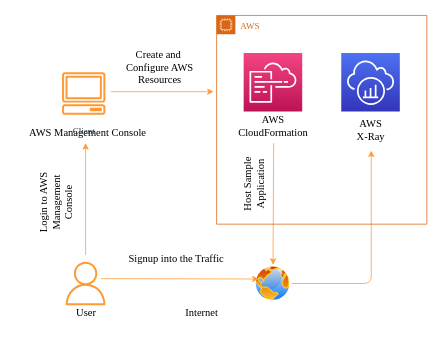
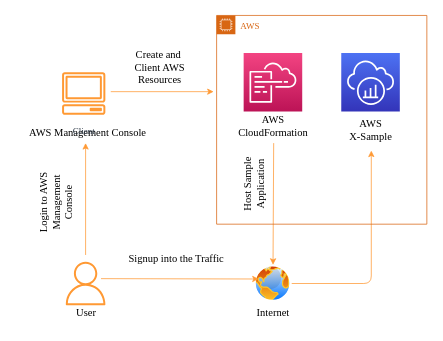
- <mxCell id="17" value="Create and&amp;nbsp;&lt;br&gt;Configure AWS&lt;br&gt;Resources" style="text;html=1;align=center;verticalAlign=middle;resizable=0;points=[];autosize=1;strokeColor=none;fillColor=none;fontSize=14;fontFamily=Architects Daughter;hachureGap=4;fontSource=https%3A%2F%2Ffonts.googleapis.com%2Fcss%3Ffamily%3DArchitects%2BDaughter;snapToPoint=0;fixDash=0;backgroundOutline=0;metaEdit=0;strokeWidth=1;" vertex="1" parent="1"><mxGeometry x="147" y="60" width="130" height="60" as="geometry" /></mxCell>
+ <mxCell id="17" value="Create and&amp;nbsp;&lt;br&gt;Client AWS&lt;br&gt;Resources" style="text;html=1;align=center;verticalAlign=middle;resizable=0;points=[];autosize=1;strokeColor=none;fillColor=none;fontSize=14;fontFamily=Architects Daughter;hachureGap=4;fontSource=https%3A%2F%2Ffonts.googleapis.com%2Fcss%3Ffamily%3DArchitects%2BDaughter;snapToPoint=0;fixDash=0;backgroundOutline=0;metaEdit=0;strokeWidth=1;" vertex="1" parent="1"><mxGeometry x="147" y="60" width="130" height="60" as="geometry" /></mxCell>
- <mxCell id="14" value="AWS&lt;br&gt;X-Ray" style="text;html=1;align=center;verticalAlign=middle;resizable=0;points=[];autosize=1;strokeColor=none;fillColor=none;fontSize=14;fontFamily=Architects Daughter;hachureGap=4;fontSource=https%3A%2F%2Ffonts.googleapis.com%2Fcss%3Ffamily%3DArchitects%2BDaughter;snapToPoint=0;fixDash=0;backgroundOutline=0;metaEdit=0;strokeWidth=1;" vertex="1" parent="1"><mxGeometry x="463" y="148" width="60" height="50" as="geometry" /></mxCell>
+ <mxCell id="14" value="AWS&lt;br&gt;X-Sample" style="text;html=1;align=center;verticalAlign=middle;resizable=0;points=[];autosize=1;strokeColor=none;fillColor=none;fontSize=14;fontFamily=Architects Daughter;hachureGap=4;fontSource=https%3A%2F%2Ffonts.googleapis.com%2Fcss%3Ffamily%3DArchitects%2BDaughter;snapToPoint=0;fixDash=0;backgroundOutline=0;metaEdit=0;strokeWidth=1;" vertex="1" parent="1"><mxGeometry x="463" y="148" width="60" height="50" as="geometry" /></mxCell>
- <mxCell id="12" value="Internet" style="text;html=1;align=center;verticalAlign=middle;resizable=0;points=[];autosize=1;strokeColor=none;fillColor=none;fontSize=14;fontFamily=Architects Daughter;hachureGap=4;fontSource=https%3A%2F%2Ffonts.googleapis.com%2Fcss%3Ffamily%3DArchitects%2BDaughter;snapToPoint=0;fixDash=0;backgroundOutline=0;metaEdit=0;strokeWidth=1;" vertex="1" parent="1"><mxGeometry x="233" y="402" width="70" height="30" as="geometry" /></mxCell>
+ <mxCell id="12" value="Internet" style="text;html=1;align=center;verticalAlign=middle;resizable=0;points=[];autosize=1;strokeColor=none;fillColor=none;fontSize=14;fontFamily=Architects Daughter;hachureGap=4;fontSource=https%3A%2F%2Ffonts.googleapis.com%2Fcss%3Ffamily%3DArchitects%2BDaughter;snapToPoint=0;fixDash=0;backgroundOutline=0;metaEdit=0;strokeWidth=1;" vertex="1" parent="1"><mxGeometry x="328" y="402" width="70" height="30" as="geometry" /></mxCell>
